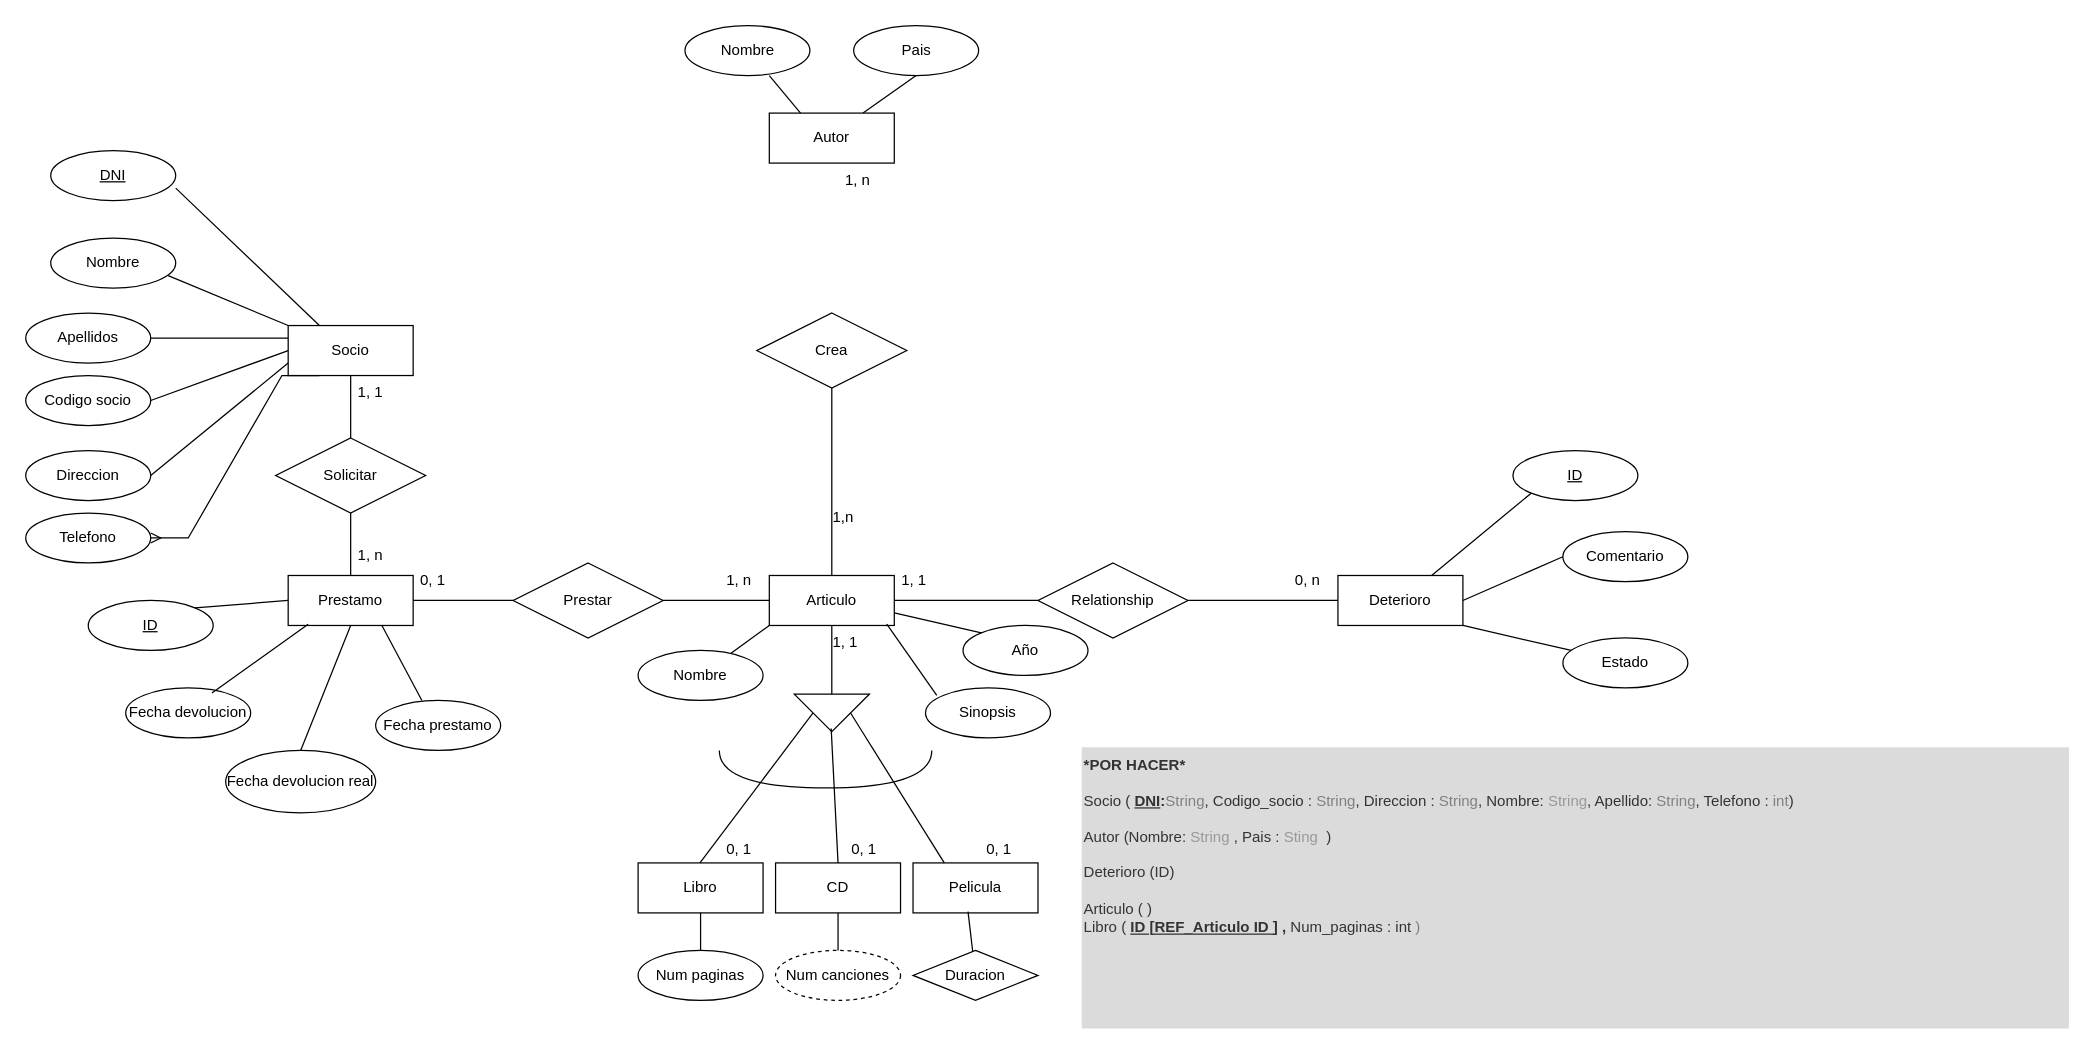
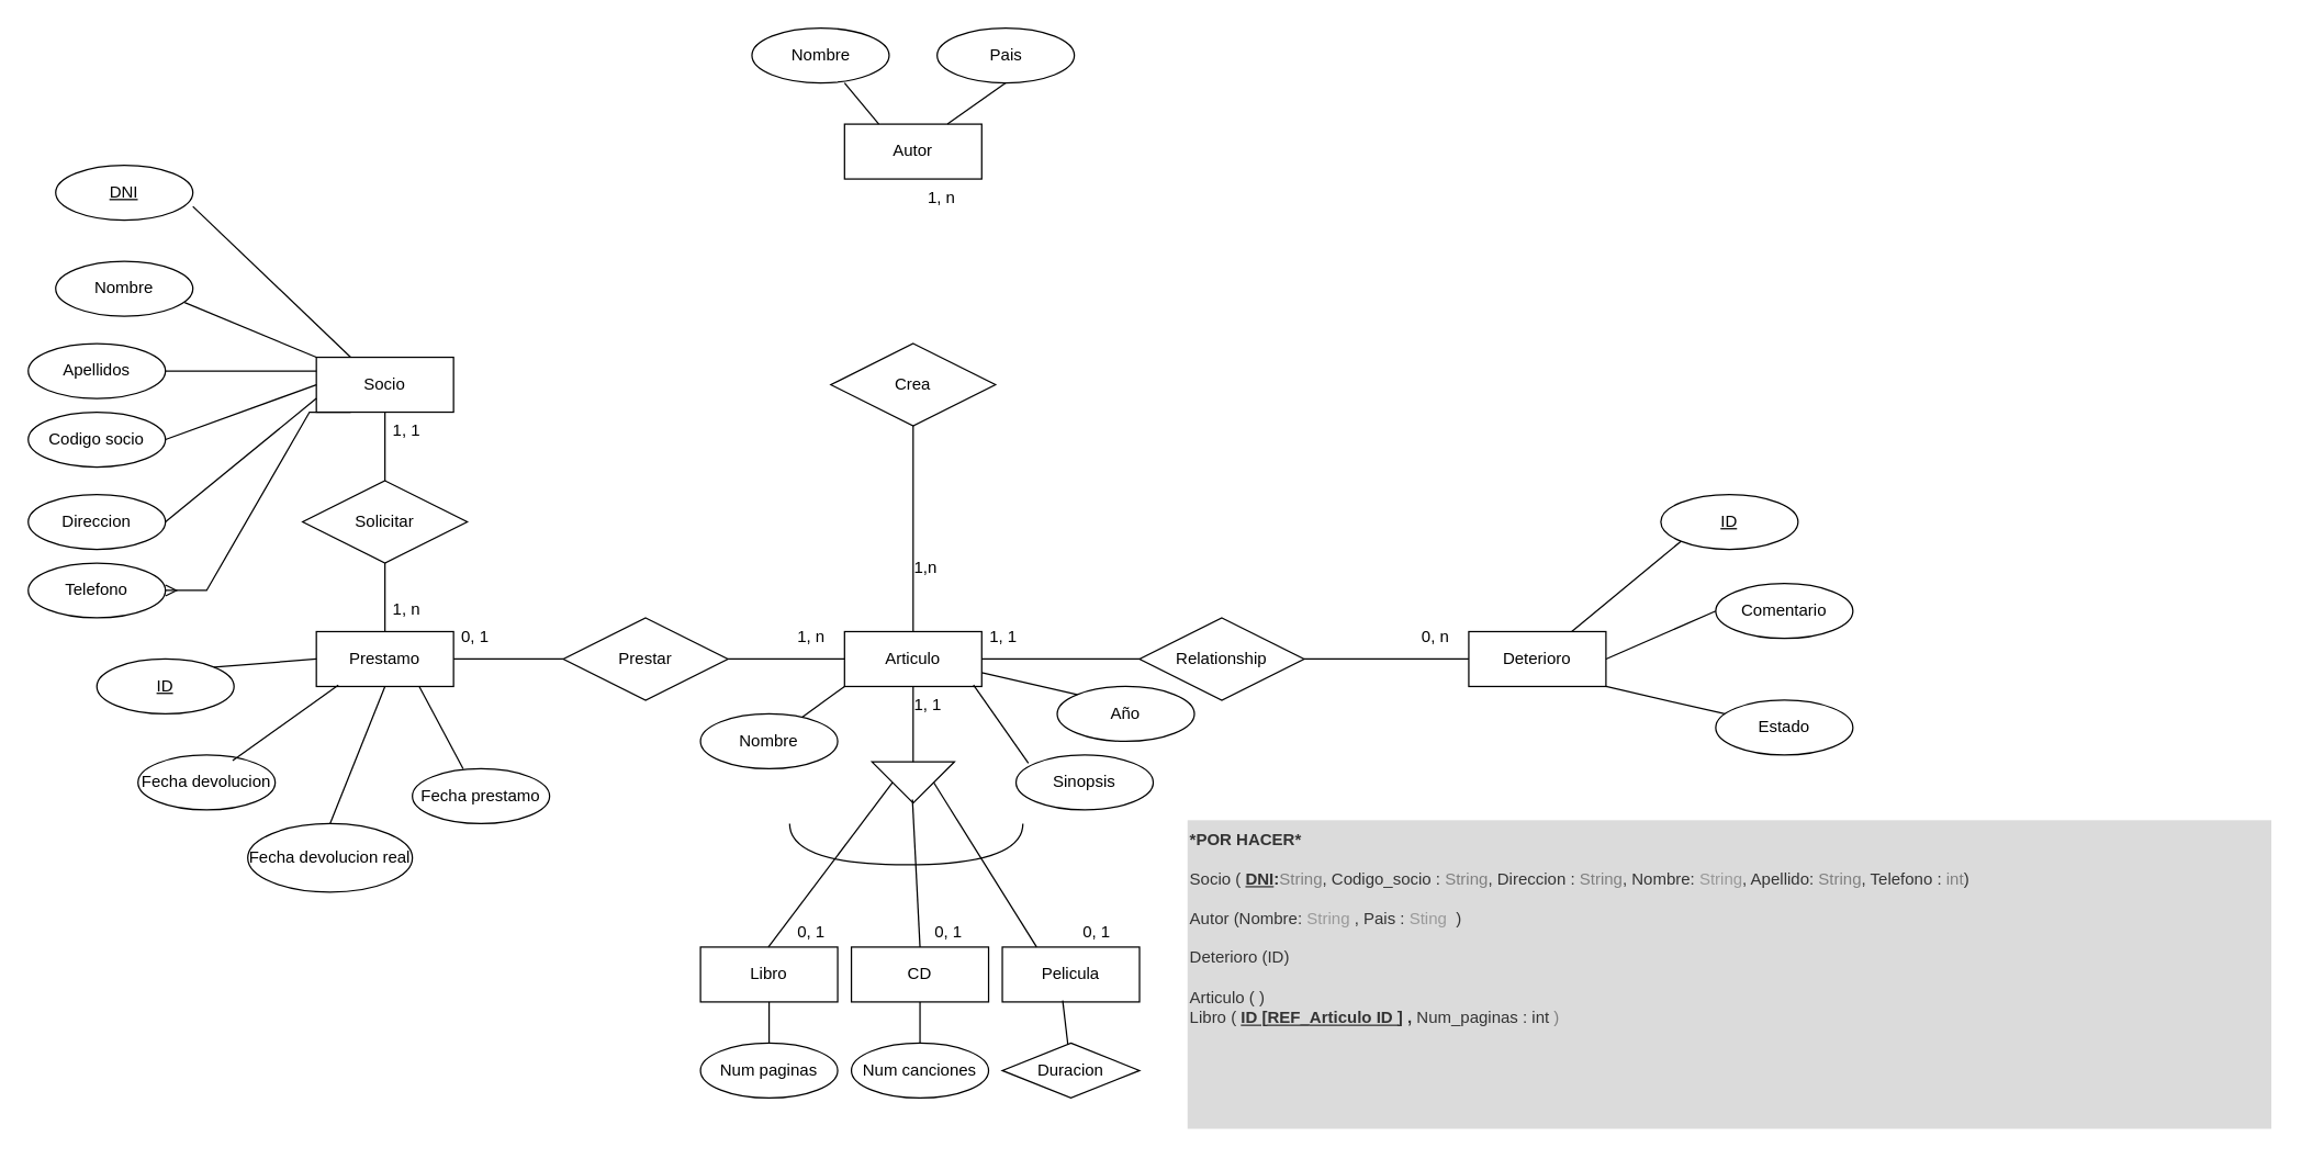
- <mxCell id="14" value="Num canciones" style="ellipse;whiteSpace=wrap;html=1;align=center;dashed=1;" parent="1" vertex="1"><mxGeometry x="620" y="760" width="100" height="40" as="geometry" /></mxCell>
+ <mxCell id="14" value="Num canciones" style="ellipse;whiteSpace=wrap;html=1;align=center;" parent="1" vertex="1"><mxGeometry x="620" y="760" width="100" height="40" as="geometry" /></mxCell>
